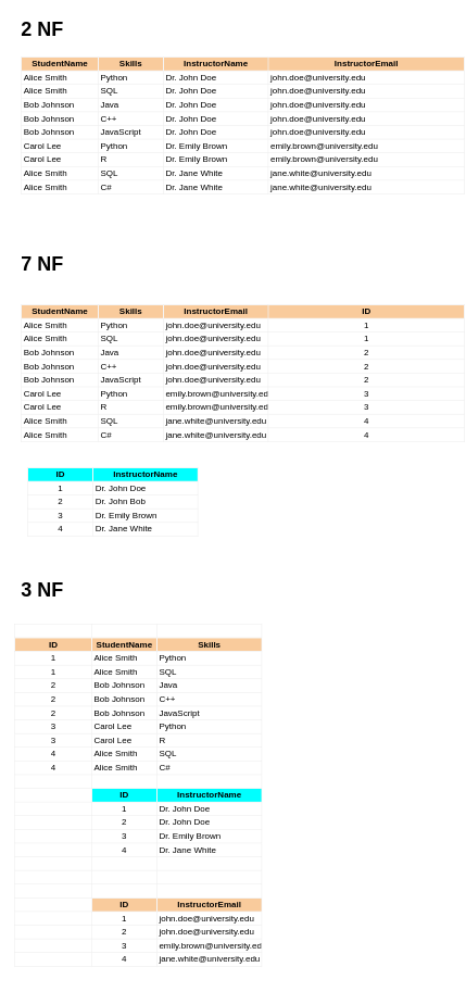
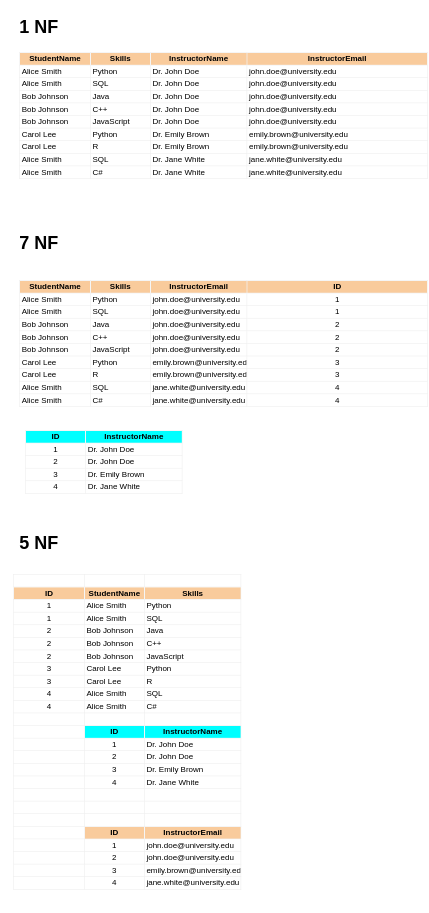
- <mxCell id="5" value="&lt;font size=&quot;1&quot;&gt;&lt;b style=&quot;font-size: 30px;&quot;&gt;2 NF&lt;/b&gt;&lt;/font&gt;" style="text;html=1;whiteSpace=wrap;overflow=hidden;rounded=0;" vertex="1" parent="1"><mxGeometry x="30" y="20" width="180" height="120" as="geometry" /></mxCell>
+ <mxCell id="5" value="&lt;font size=&quot;1&quot;&gt;&lt;b style=&quot;font-size: 30px;&quot;&gt;1 NF&lt;/b&gt;&lt;/font&gt;" style="text;html=1;whiteSpace=wrap;overflow=hidden;rounded=0;" vertex="1" parent="1"><mxGeometry x="30" y="20" width="180" height="120" as="geometry" /></mxCell>
- <mxCell id="3" value="&lt;table xmlns=&quot;http://www.w3.org/1999/xhtml&quot; dir=&quot;ltr&quot; style=&quot;table-layout:fixed;font-size:10pt;font-family:Arial;width:0px;border-collapse:collapse;border:none&quot; data-sheets-root=&quot;1&quot; data-sheets-baot=&quot;1&quot; cellspacing=&quot;0&quot; cellpadding=&quot;0&quot; border=&quot;1&quot;&gt;&lt;colgroup&gt;&lt;col width=&quot;100&quot;&gt;&lt;col width=&quot;161&quot;&gt;&lt;/colgroup&gt;&lt;tbody&gt;&lt;tr style=&quot;height:21px;&quot;&gt;&lt;td style=&quot;overflow:hidden;padding:2px 3px 2px 3px;vertical-align:bottom;background-color:#00ffff;font-weight:bold;text-align:center;&quot;&gt;ID&lt;/td&gt;&lt;td style=&quot;overflow:hidden;padding:2px 3px 2px 3px;vertical-align:bottom;background-color:#00ffff;font-weight:bold;text-align:center;&quot;&gt;InstructorName&lt;/td&gt;&lt;/tr&gt;&lt;tr style=&quot;height:21px;&quot;&gt;&lt;td style=&quot;overflow:hidden;padding:2px 3px 2px 3px;vertical-align:bottom;text-align:center;&quot;&gt;1&lt;/td&gt;&lt;td style=&quot;overflow:hidden;padding:2px 3px 2px 3px;vertical-align:bottom;&quot;&gt;Dr. John Doe&lt;/td&gt;&lt;/tr&gt;&lt;tr style=&quot;height:21px;&quot;&gt;&lt;td style=&quot;overflow:hidden;padding:2px 3px 2px 3px;vertical-align:bottom;text-align:center;&quot;&gt;2&lt;/td&gt;&lt;td style=&quot;overflow:hidden;padding:2px 3px 2px 3px;vertical-align:bottom;&quot;&gt;Dr. John Bob&lt;/td&gt;&lt;/tr&gt;&lt;tr style=&quot;height:21px;&quot;&gt;&lt;td style=&quot;overflow:hidden;padding:2px 3px 2px 3px;vertical-align:bottom;text-align:center;&quot;&gt;3&lt;/td&gt;&lt;td style=&quot;overflow:hidden;padding:2px 3px 2px 3px;vertical-align:bottom;&quot;&gt;Dr. Emily Brown&lt;/td&gt;&lt;/tr&gt;&lt;tr style=&quot;height:21px;&quot;&gt;&lt;td style=&quot;overflow:hidden;padding:2px 3px 2px 3px;vertical-align:bottom;text-align:center;&quot;&gt;4&lt;/td&gt;&lt;td style=&quot;overflow:hidden;padding:2px 3px 2px 3px;vertical-align:bottom;&quot;&gt;Dr. Jane White&lt;/td&gt;&lt;/tr&gt;&lt;/tbody&gt;&lt;/table&gt;" style="text;whiteSpace=wrap;html=1;" vertex="1" parent="1"><mxGeometry x="40" y="710" width="300" height="130" as="geometry" /></mxCell>
+ <mxCell id="3" value="&lt;table xmlns=&quot;http://www.w3.org/1999/xhtml&quot; dir=&quot;ltr&quot; style=&quot;table-layout:fixed;font-size:10pt;font-family:Arial;width:0px;border-collapse:collapse;border:none&quot; data-sheets-root=&quot;1&quot; data-sheets-baot=&quot;1&quot; cellspacing=&quot;0&quot; cellpadding=&quot;0&quot; border=&quot;1&quot;&gt;&lt;colgroup&gt;&lt;col width=&quot;100&quot;&gt;&lt;col width=&quot;161&quot;&gt;&lt;/colgroup&gt;&lt;tbody&gt;&lt;tr style=&quot;height:21px;&quot;&gt;&lt;td style=&quot;overflow:hidden;padding:2px 3px 2px 3px;vertical-align:bottom;background-color:#00ffff;font-weight:bold;text-align:center;&quot;&gt;ID&lt;/td&gt;&lt;td style=&quot;overflow:hidden;padding:2px 3px 2px 3px;vertical-align:bottom;background-color:#00ffff;font-weight:bold;text-align:center;&quot;&gt;InstructorName&lt;/td&gt;&lt;/tr&gt;&lt;tr style=&quot;height:21px;&quot;&gt;&lt;td style=&quot;overflow:hidden;padding:2px 3px 2px 3px;vertical-align:bottom;text-align:center;&quot;&gt;1&lt;/td&gt;&lt;td style=&quot;overflow:hidden;padding:2px 3px 2px 3px;vertical-align:bottom;&quot;&gt;Dr. John Doe&lt;/td&gt;&lt;/tr&gt;&lt;tr style=&quot;height:21px;&quot;&gt;&lt;td style=&quot;overflow:hidden;padding:2px 3px 2px 3px;vertical-align:bottom;text-align:center;&quot;&gt;2&lt;/td&gt;&lt;td style=&quot;overflow:hidden;padding:2px 3px 2px 3px;vertical-align:bottom;&quot;&gt;Dr. John Doe&lt;/td&gt;&lt;/tr&gt;&lt;tr style=&quot;height:21px;&quot;&gt;&lt;td style=&quot;overflow:hidden;padding:2px 3px 2px 3px;vertical-align:bottom;text-align:center;&quot;&gt;3&lt;/td&gt;&lt;td style=&quot;overflow:hidden;padding:2px 3px 2px 3px;vertical-align:bottom;&quot;&gt;Dr. Emily Brown&lt;/td&gt;&lt;/tr&gt;&lt;tr style=&quot;height:21px;&quot;&gt;&lt;td style=&quot;overflow:hidden;padding:2px 3px 2px 3px;vertical-align:bottom;text-align:center;&quot;&gt;4&lt;/td&gt;&lt;td style=&quot;overflow:hidden;padding:2px 3px 2px 3px;vertical-align:bottom;&quot;&gt;Dr. Jane White&lt;/td&gt;&lt;/tr&gt;&lt;/tbody&gt;&lt;/table&gt;" style="text;whiteSpace=wrap;html=1;" vertex="1" parent="1"><mxGeometry x="40" y="710" width="300" height="130" as="geometry" /></mxCell>
- <mxCell id="7" value="&lt;font size=&quot;1&quot;&gt;&lt;b style=&quot;font-size: 30px;&quot;&gt;3 NF&lt;/b&gt;&lt;/font&gt;" style="text;html=1;whiteSpace=wrap;overflow=hidden;rounded=0;" vertex="1" parent="1"><mxGeometry x="30" y="880" width="180" height="120" as="geometry" /></mxCell>
+ <mxCell id="7" value="&lt;font size=&quot;1&quot;&gt;&lt;b style=&quot;font-size: 30px;&quot;&gt;5 NF&lt;/b&gt;&lt;/font&gt;" style="text;html=1;whiteSpace=wrap;overflow=hidden;rounded=0;" vertex="1" parent="1"><mxGeometry x="30" y="880" width="180" height="120" as="geometry" /></mxCell>
